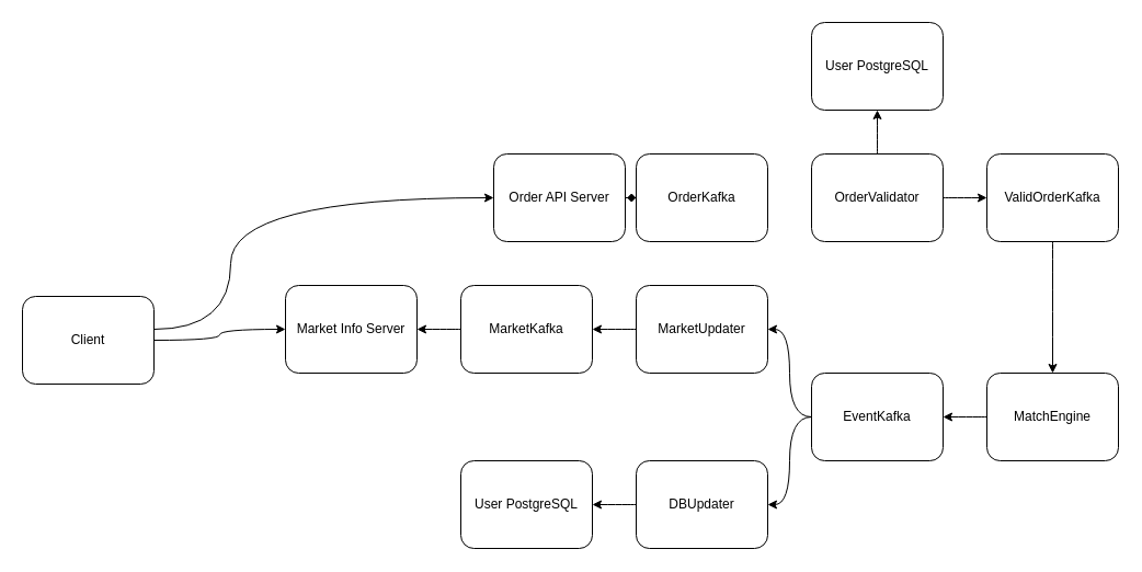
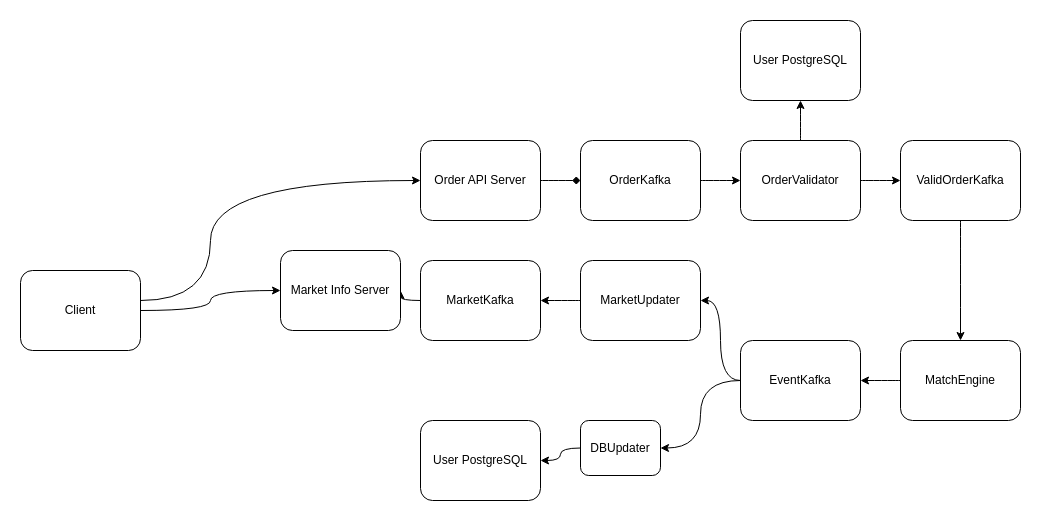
- <mxCell id="3" value="Order API Server" style="rounded=1;whiteSpace=wrap;html=1;" vertex="1" parent="1"><mxGeometry x="450" y="140" width="120" height="80" as="geometry" /></mxCell>
+ <mxCell id="3" value="Order API Server" style="rounded=1;whiteSpace=wrap;html=1;" vertex="1" parent="1"><mxGeometry x="420" y="140" width="120" height="80" as="geometry" /></mxCell>
+ <mxCell id="4" style="edgeStyle=orthogonalEdgeStyle;rounded=0;orthogonalLoop=1;jettySize=auto;html=1;entryX=0;entryY=0.5;entryDx=0;entryDy=0;curved=1;" edge="1" parent="1" source="5" target="8"><mxGeometry relative="1" as="geometry" /></mxCell>
- <mxCell id="26" value="Market Info Server" style="rounded=1;whiteSpace=wrap;html=1;" vertex="1" parent="1"><mxGeometry y="260" width="120" height="80" as="geometry" x="260" /></mxCell>
+ <mxCell id="26" value="Market Info Server" style="rounded=1;whiteSpace=wrap;html=1;" vertex="1" parent="1"><mxGeometry x="280" y="250" width="120" height="80" as="geometry" /></mxCell>
- <mxCell id="17" value="DBUpdater" style="rounded=1;whiteSpace=wrap;html=1;" vertex="1" parent="1"><mxGeometry x="580" y="420" width="120" height="80" as="geometry" /></mxCell>
+ <mxCell id="17" value="DBUpdater" style="rounded=1;whiteSpace=wrap;html=1;" vertex="1" parent="1"><mxGeometry x="580" y="420" width="80" height="55" as="geometry" /></mxCell>
